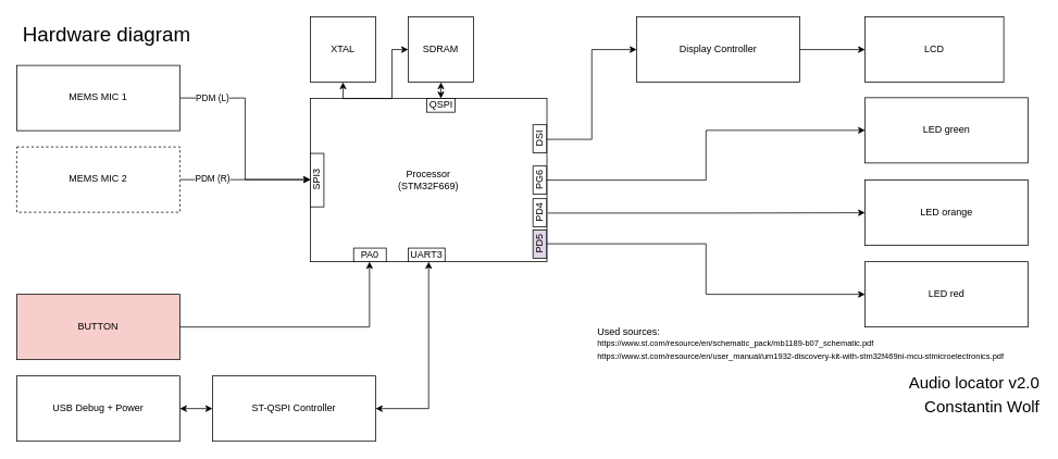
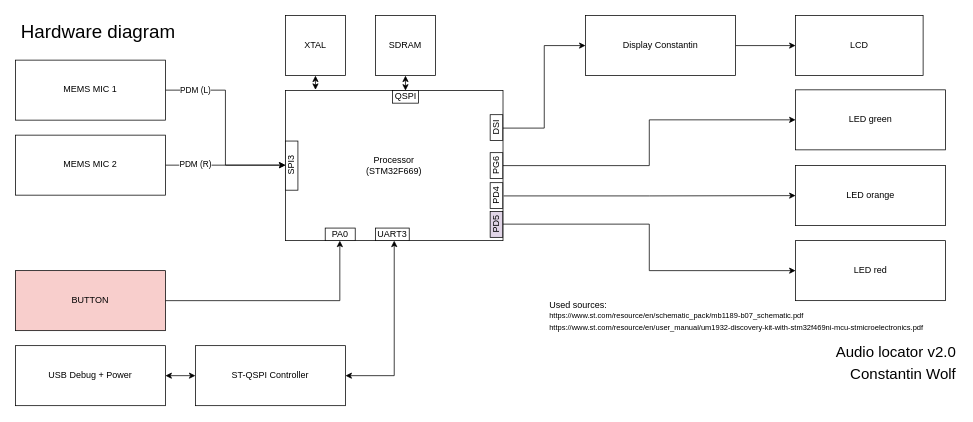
- <mxCell id="19" value="Display Controller" style="rounded=0;whiteSpace=wrap;html=1;" parent="1" vertex="1"><mxGeometry x="780" y="20" width="200" height="80" as="geometry" /></mxCell>
+ <mxCell id="19" value="Display Constantin" style="rounded=0;whiteSpace=wrap;html=1;" parent="1" vertex="1"><mxGeometry x="780" y="20" width="200" height="80" as="geometry" /></mxCell>
- <mxCell id="25" style="edgeStyle=orthogonalEdgeStyle;rounded=0;orthogonalLoop=1;jettySize=auto;html=1;exitX=0.5;exitY=1;exitDx=0;exitDy=0;startArrow=classic;startFill=1;" parent="1" source="26" target="28" edge="1"><mxGeometry relative="1" as="geometry" /></mxCell>
+ <mxCell id="25" style="edgeStyle=orthogonalEdgeStyle;rounded=0;orthogonalLoop=1;jettySize=auto;html=1;exitX=0.5;exitY=1;exitDx=0;exitDy=0;entryX=0.138;entryY=-0.005;entryDx=0;entryDy=0;entryPerimeter=0;startArrow=classic;startFill=1;" parent="1" source="26" target="6" edge="1"><mxGeometry relative="1" as="geometry" /></mxCell>
- <mxCell id="14" value="MEMS&amp;nbsp;MIC 2" style="rounded=0;whiteSpace=wrap;html=1;dashed=1;" parent="1" vertex="1"><mxGeometry x="20" y="179.38" width="200" height="80" as="geometry" /></mxCell>
+ <mxCell id="14" value="MEMS&amp;nbsp;MIC 2" style="rounded=0;whiteSpace=wrap;html=1;" parent="1" vertex="1"><mxGeometry x="20" y="179.38" width="200" height="80" as="geometry" /></mxCell>
